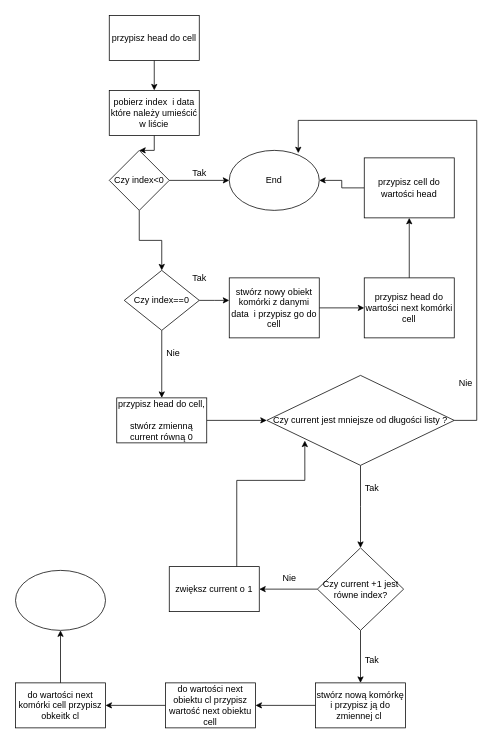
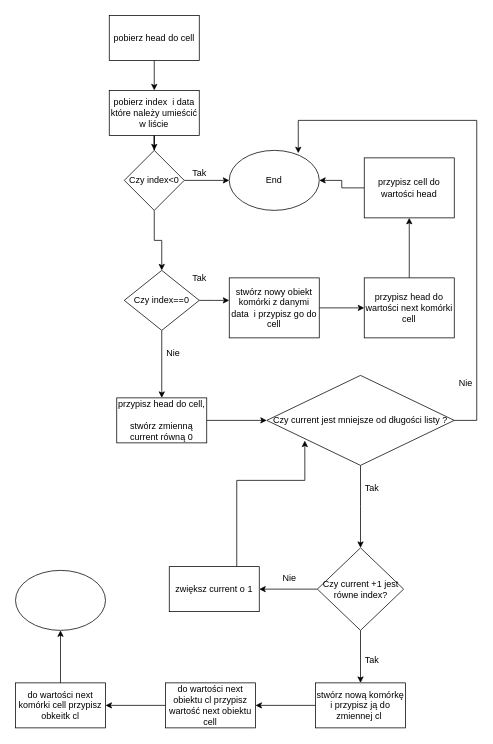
- <mxCell id="3" value="przypisz head do cell" style="whiteSpace=wrap;html=1;" vertex="1" parent="1"><mxGeometry x="145" y="20" width="120" height="60" as="geometry" /></mxCell>
+ <mxCell id="3" value="pobierz head do cell" style="whiteSpace=wrap;html=1;" vertex="1" parent="1"><mxGeometry x="145" y="20" width="120" height="60" as="geometry" /></mxCell>
- <mxCell id="8" value="Czy index&amp;lt;0" style="rhombus;whiteSpace=wrap;html=1;" vertex="1" parent="1"><mxGeometry x="145" y="200" width="80" height="80" as="geometry" /></mxCell>
+ <mxCell id="8" value="Czy index&amp;lt;0" style="rhombus;whiteSpace=wrap;html=1;" vertex="1" parent="1"><mxGeometry x="165" y="200" width="80" height="80" as="geometry" /></mxCell>
